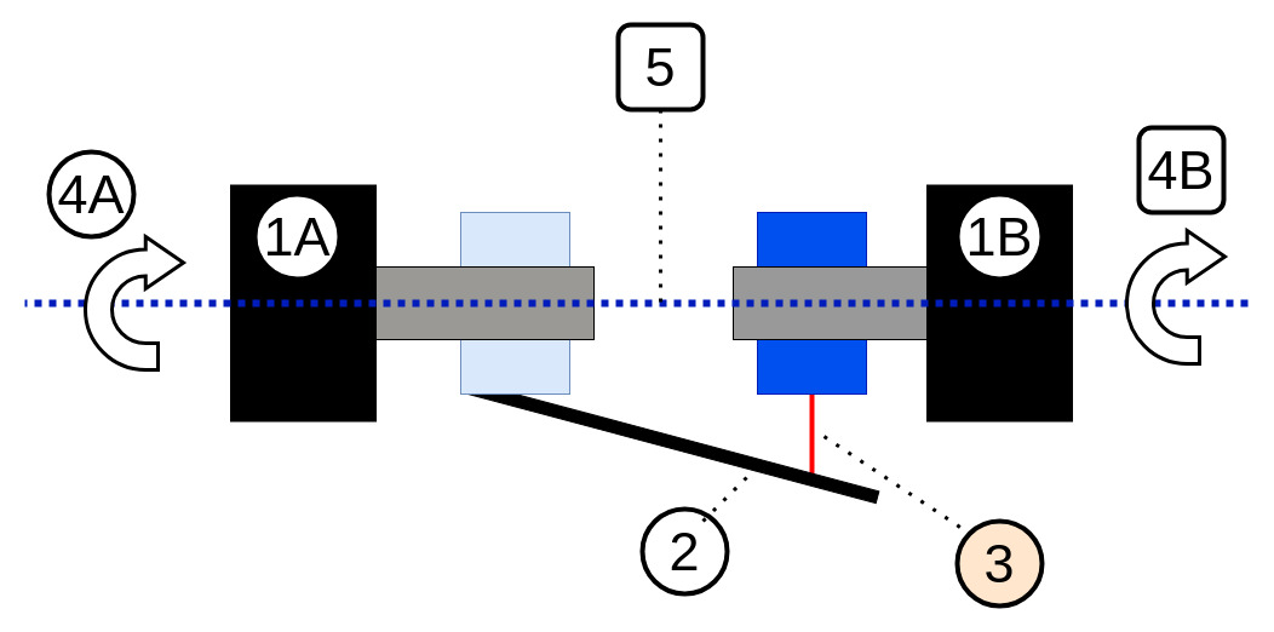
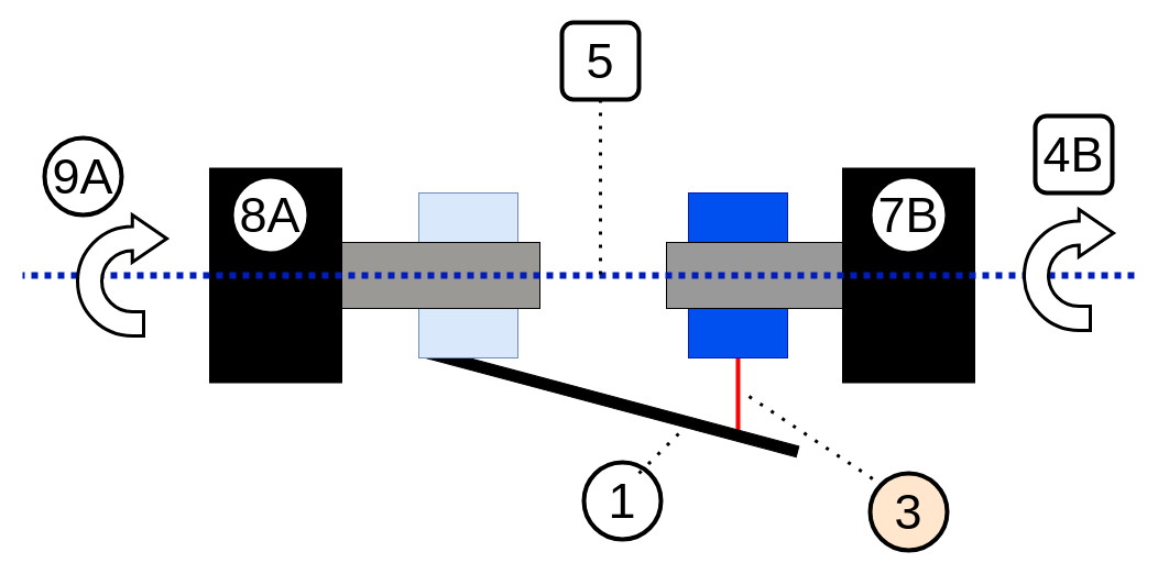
- <mxCell id="12" value="&lt;font style=&quot;font-size: 45px;&quot;&gt;4A&lt;/font&gt;" style="ellipse;whiteSpace=wrap;html=1;aspect=fixed;strokeWidth=4;" parent="1" vertex="1"><mxGeometry x="40" y="125" width="70" height="70" as="geometry" /></mxCell>
+ <mxCell id="12" value="&lt;font style=&quot;font-size: 45px;&quot;&gt;9A&lt;/font&gt;" style="ellipse;whiteSpace=wrap;html=1;aspect=fixed;strokeWidth=4;" parent="1" vertex="1"><mxGeometry x="40" y="125" width="70" height="70" as="geometry" /></mxCell>
- <mxCell id="10" value="&lt;font style=&quot;font-size: 45px;&quot;&gt;1A&lt;/font&gt;" style="ellipse;whiteSpace=wrap;html=1;aspect=fixed;strokeWidth=4;" parent="1" vertex="1"><mxGeometry x="210" y="160" width="70" height="70" as="geometry" /></mxCell>
+ <mxCell id="10" value="&lt;font style=&quot;font-size: 45px;&quot;&gt;8A&lt;/font&gt;" style="ellipse;whiteSpace=wrap;html=1;aspect=fixed;strokeWidth=4;" parent="1" vertex="1"><mxGeometry x="210" y="160" width="70" height="70" as="geometry" /></mxCell>
- <mxCell id="11" value="&lt;font style=&quot;font-size: 45px;&quot;&gt;1B&lt;/font&gt;" style="ellipse;whiteSpace=wrap;html=1;aspect=fixed;strokeWidth=4;" parent="1" vertex="1"><mxGeometry x="790" y="160" width="70" height="70" as="geometry" /></mxCell>
+ <mxCell id="11" value="&lt;font style=&quot;font-size: 45px;&quot;&gt;7B&lt;/font&gt;" style="ellipse;whiteSpace=wrap;html=1;aspect=fixed;strokeWidth=4;" parent="1" vertex="1"><mxGeometry x="790" y="160" width="70" height="70" as="geometry" /></mxCell>
- <mxCell id="13" value="&lt;font style=&quot;font-size: 45px;&quot;&gt;2&lt;/font&gt;" style="ellipse;whiteSpace=wrap;html=1;aspect=fixed;strokeWidth=4;" parent="1" vertex="1"><mxGeometry x="530" y="420" width="70" height="70" as="geometry" /></mxCell>
+ <mxCell id="13" value="&lt;font style=&quot;font-size: 45px;&quot;&gt;1&lt;/font&gt;" style="ellipse;whiteSpace=wrap;html=1;aspect=fixed;strokeWidth=4;" parent="1" vertex="1"><mxGeometry x="530" y="420" width="70" height="70" as="geometry" /></mxCell>
